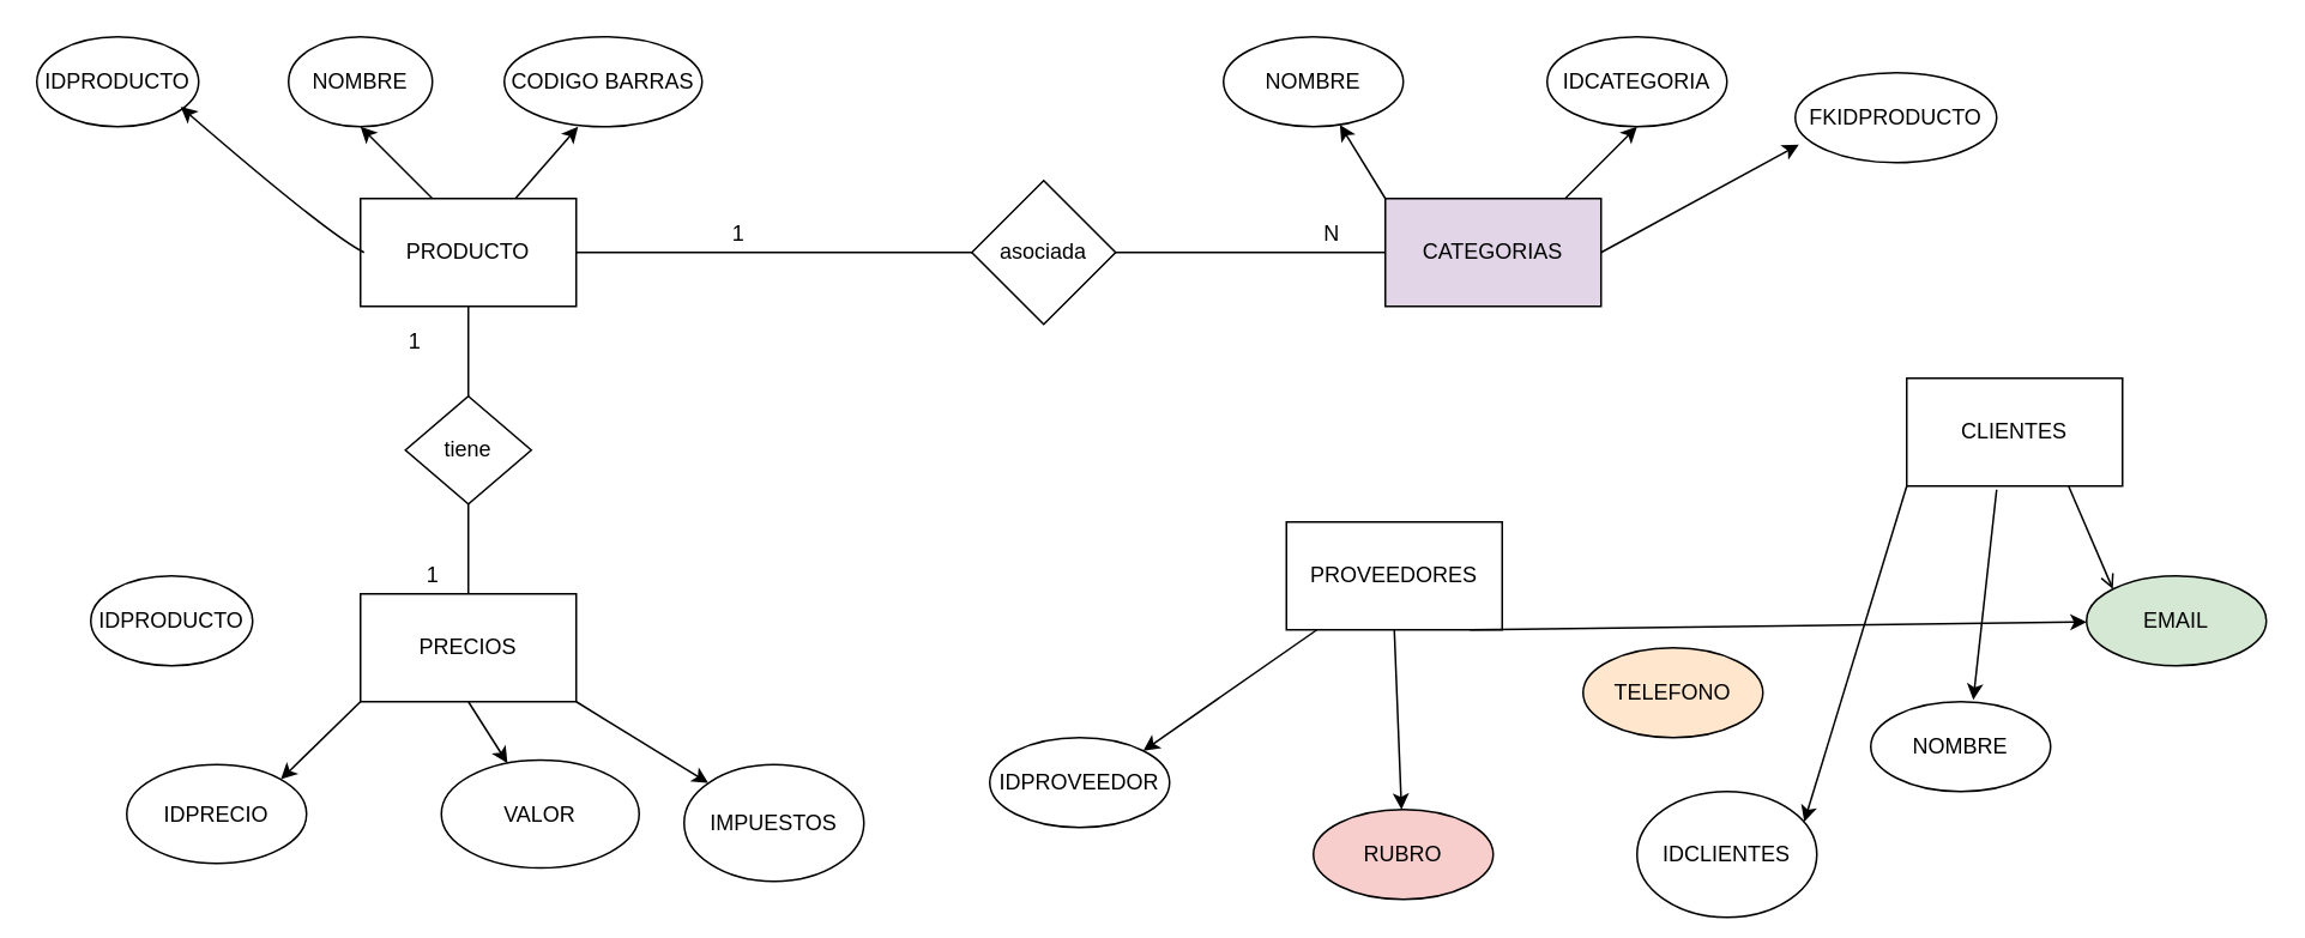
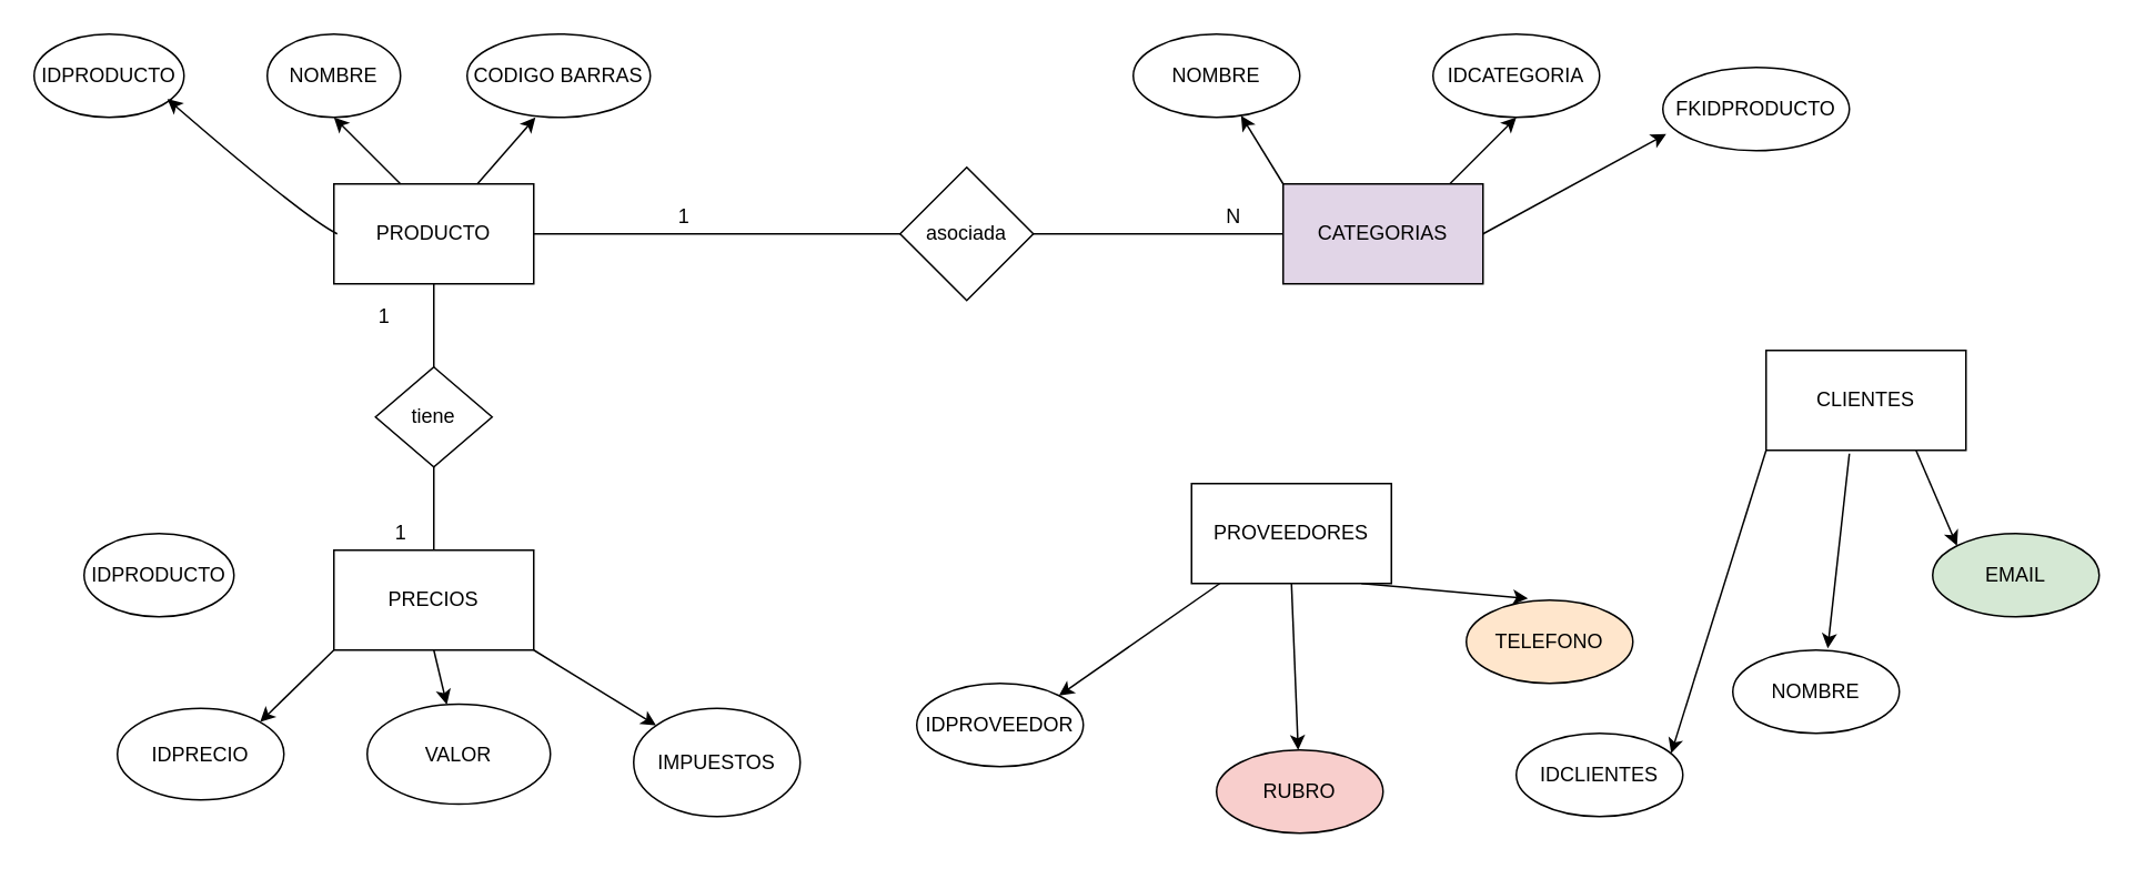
- <mxCell id="24" value="" style="endArrow=open;html=1;entryX=0;entryY=0;entryDx=0;entryDy=0;exitX=0.75;exitY=1;exitDx=0;exitDy=0;" edge="1" parent="1" source="18" target="21"><mxGeometry width="50" height="50" relative="1" as="geometry"><mxPoint x="220" y="510" as="sourcePoint" /><mxPoint x="270" y="460" as="targetPoint" /></mxGeometry></mxCell>
+ <mxCell id="24" value="" style="endArrow=classic;html=1;entryX=0;entryY=0;entryDx=0;entryDy=0;exitX=0.75;exitY=1;exitDx=0;exitDy=0;" edge="1" parent="1" source="18" target="21"><mxGeometry width="50" height="50" relative="1" as="geometry"><mxPoint x="220" y="510" as="sourcePoint" /><mxPoint x="270" y="460" as="targetPoint" /></mxGeometry></mxCell>
- <mxCell id="17" value="" style="endArrow=classic;html=1;exitX=0.85;exitY=1;exitDx=0;exitDy=0;exitPerimeter=0;" edge="1" parent="1" source="11" target="21"><mxGeometry width="50" height="50" relative="1" as="geometry"><mxPoint x="220" y="290" as="sourcePoint" /><mxPoint x="270" y="240" as="targetPoint" /></mxGeometry></mxCell>
+ <mxCell id="17" value="" style="endArrow=classic;html=1;exitX=0.85;exitY=1;exitDx=0;exitDy=0;exitPerimeter=0;entryX=0.37;entryY=-0.02;entryDx=0;entryDy=0;entryPerimeter=0;" edge="1" parent="1" source="11" target="14"><mxGeometry width="50" height="50" relative="1" as="geometry"><mxPoint x="220" y="290" as="sourcePoint" /><mxPoint x="270" y="240" as="targetPoint" /></mxGeometry></mxCell>
- <mxCell id="37" value="VALOR" style="ellipse;whiteSpace=wrap;html=1;" vertex="1" parent="1"><mxGeometry x="245" y="422.5" width="110" height="60" as="geometry" /></mxCell>
+ <mxCell id="37" value="VALOR" style="ellipse;whiteSpace=wrap;html=1;" vertex="1" parent="1"><mxGeometry x="220" y="422.5" width="110" height="60" as="geometry" /></mxCell>
- <mxCell id="19" value="IDCLIENTES" style="ellipse;whiteSpace=wrap;html=1;" vertex="1" parent="1"><mxGeometry x="910" y="440" width="100" height="70" as="geometry" /></mxCell>
+ <mxCell id="19" value="IDCLIENTES" style="ellipse;whiteSpace=wrap;html=1;" vertex="1" parent="1"><mxGeometry x="910" y="440" width="100" height="50" as="geometry" /></mxCell>
